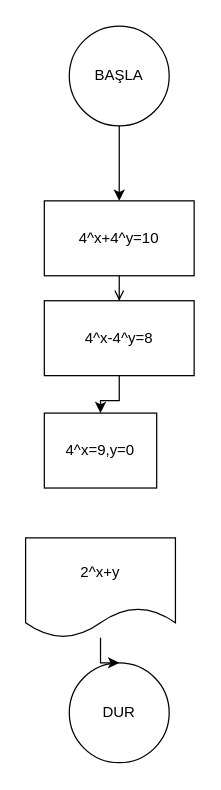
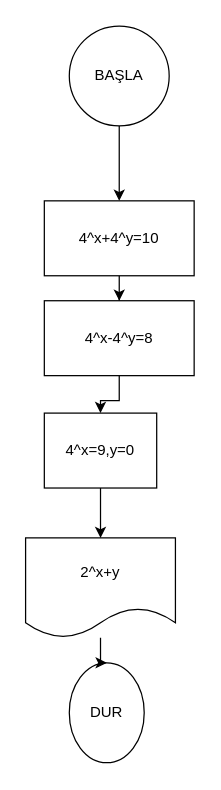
- <mxCell id="5" value="" style="edgeStyle=orthogonalEdgeStyle;rounded=0;orthogonalLoop=1;jettySize=auto;html=1;endArrow=open;" edge="1" parent="1" source="6" target="8"><mxGeometry relative="1" as="geometry" /></mxCell>
+ <mxCell id="5" value="" style="edgeStyle=orthogonalEdgeStyle;rounded=0;orthogonalLoop=1;jettySize=auto;html=1;" edge="1" parent="1" source="6" target="8"><mxGeometry relative="1" as="geometry" /></mxCell>
+ <mxCell id="9" value="" style="edgeStyle=orthogonalEdgeStyle;rounded=0;orthogonalLoop=1;jettySize=auto;html=1;" edge="1" parent="1" source="10" target="12"><mxGeometry relative="1" as="geometry" /></mxCell>
- <mxCell id="2" value="DUR" style="ellipse;whiteSpace=wrap;html=1;aspect=fixed;" vertex="1" parent="1"><mxGeometry x="55" y="530" width="80" height="80" as="geometry" /></mxCell>
+ <mxCell id="2" value="DUR" style="ellipse;whiteSpace=wrap;html=1;aspect=fixed;" vertex="1" parent="1"><mxGeometry x="55" y="530" width="60" height="80" as="geometry" /></mxCell>
